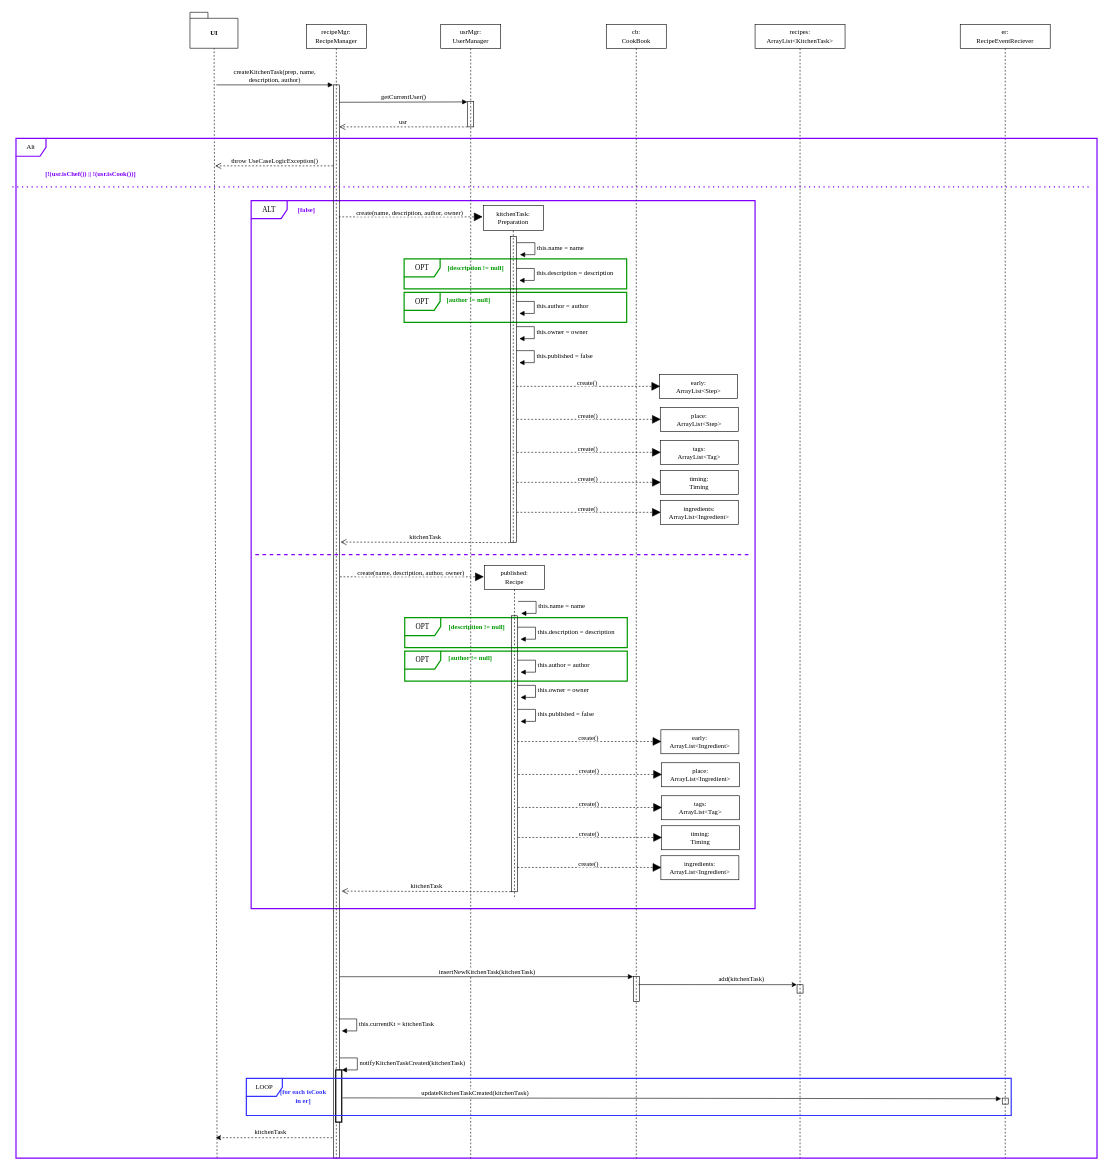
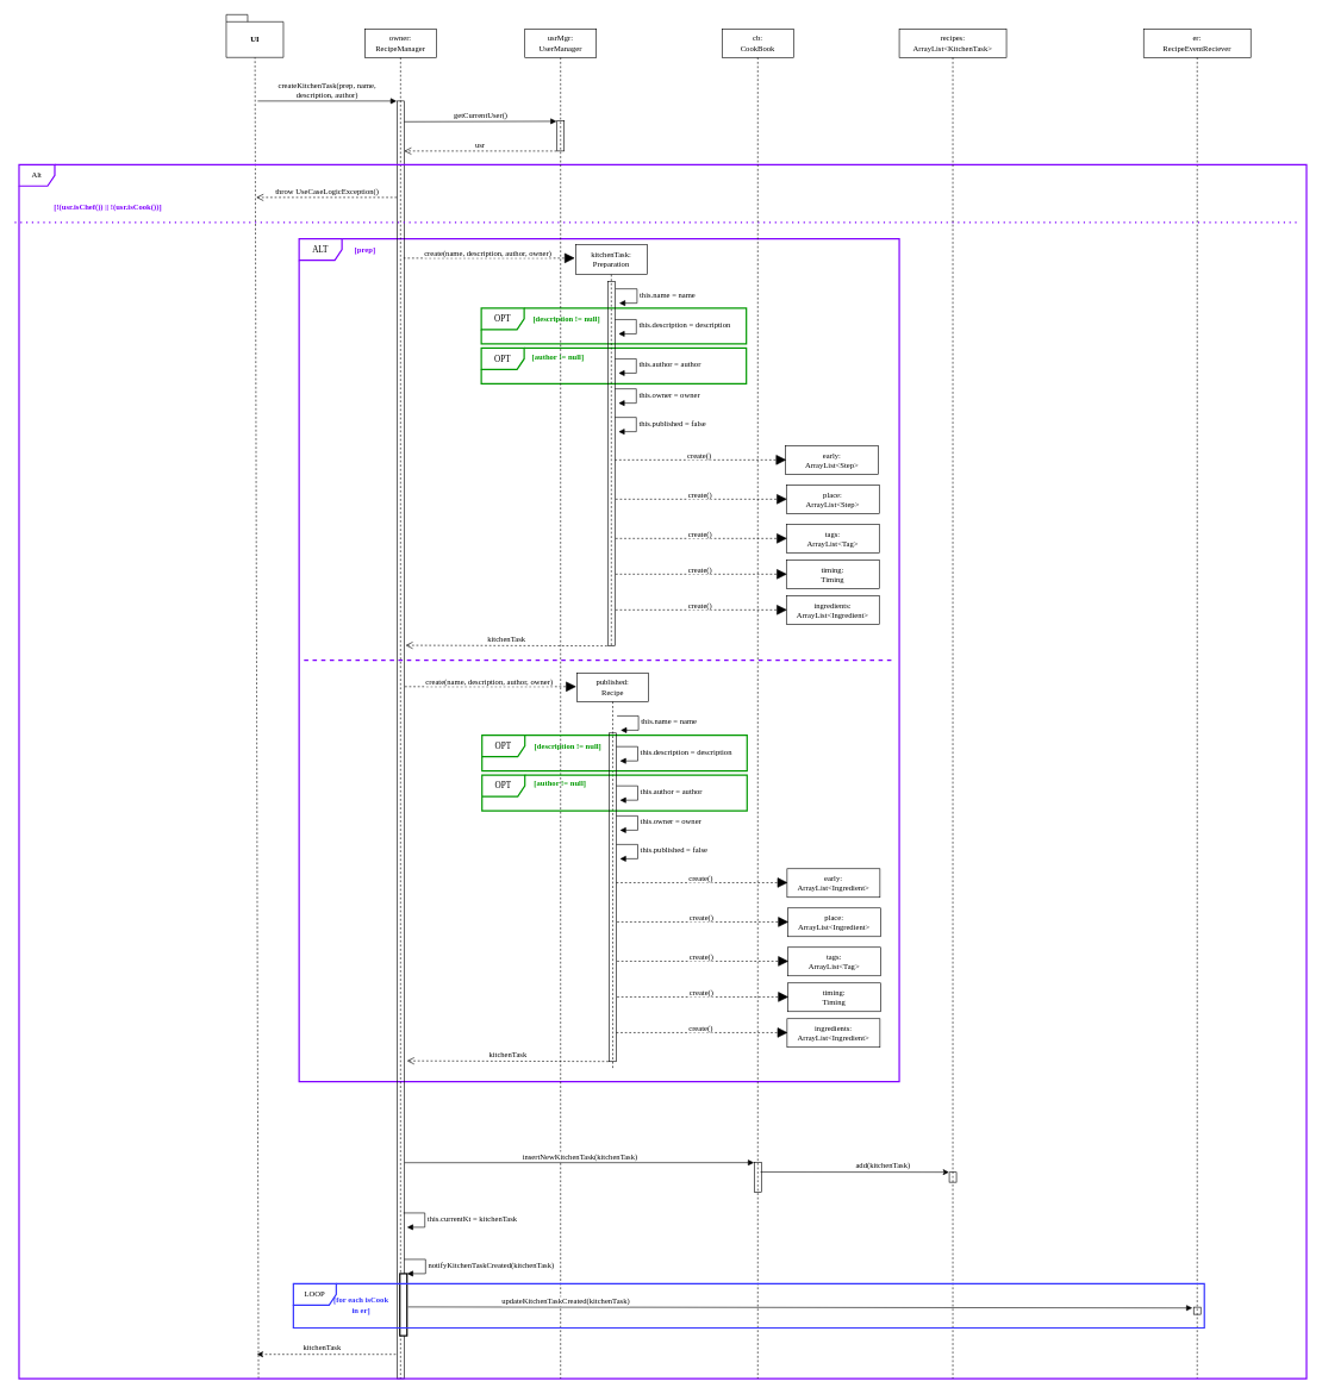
- <mxCell id="20" value="recipeMgr:&lt;br style=&quot;font-size: 11px;&quot;&gt;RecipeManager" style="shape=umlLifeline;perimeter=lifelinePerimeter;whiteSpace=wrap;html=1;container=1;collapsible=0;recursiveResize=0;outlineConnect=0;fontFamily=SF UI Text;fontSize=11;" parent="1" vertex="1"><mxGeometry x="510" y="40" width="100" height="1890" as="geometry" /></mxCell>
+ <mxCell id="20" value="owner:&lt;br style=&quot;font-size: 11px;&quot;&gt;RecipeManager" style="shape=umlLifeline;perimeter=lifelinePerimeter;whiteSpace=wrap;html=1;container=1;collapsible=0;recursiveResize=0;outlineConnect=0;fontFamily=SF UI Text;fontSize=11;" parent="1" vertex="1"><mxGeometry x="510" y="40" width="100" height="1890" as="geometry" /></mxCell>
- <mxCell id="78" value="&lt;span style=&quot;font-size: 11px;&quot;&gt;[false]&lt;/span&gt;" style="text;html=1;align=center;verticalAlign=middle;resizable=0;points=[];autosize=1;strokeColor=none;fillColor=none;fontFamily=SF UI Text;fontSize=11;fontStyle=1;fontColor=#7F00FF;" parent="1" vertex="1"><mxGeometry x="480" y="334" width="60" height="30" as="geometry" /></mxCell>
+ <mxCell id="78" value="&lt;span style=&quot;font-size: 11px;&quot;&gt;[prep]&lt;/span&gt;" style="text;html=1;align=center;verticalAlign=middle;resizable=0;points=[];autosize=1;strokeColor=none;fillColor=none;fontFamily=SF UI Text;fontSize=11;fontStyle=1;fontColor=#7F00FF;" parent="1" vertex="1"><mxGeometry x="480" y="334" width="60" height="30" as="geometry" /></mxCell>
